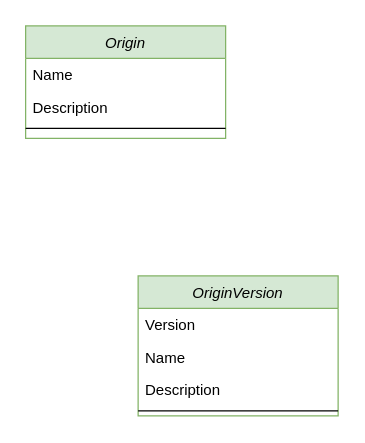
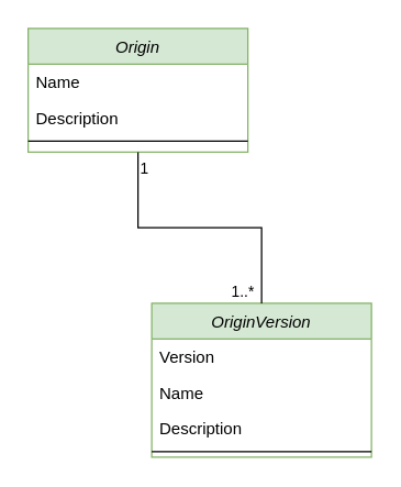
+ <mxCell id="11" value="" style="endArrow=none;html=1;edgeStyle=orthogonalEdgeStyle;rounded=0;exitX=0.5;exitY=1;exitDx=0;exitDy=0;entryX=0.5;entryY=0;entryDx=0;entryDy=0;" parent="1" source="2" target="6" edge="1"><mxGeometry relative="1" as="geometry"><mxPoint x="210" y="50" as="sourcePoint" /><mxPoint x="370" y="50" as="targetPoint" /></mxGeometry></mxCell>
+ <mxCell id="12" value="1" style="edgeLabel;resizable=0;html=1;align=left;verticalAlign=bottom;" parent="11" connectable="0" vertex="1"><mxGeometry x="-1" relative="1" as="geometry"><mxPoint y="20" as="offset" /></mxGeometry></mxCell>
+ <mxCell id="13" value="1..*" style="edgeLabel;resizable=0;html=1;align=right;verticalAlign=bottom;" parent="11" connectable="0" vertex="1"><mxGeometry x="1" relative="1" as="geometry"><mxPoint x="-5" as="offset" /></mxGeometry></mxCell>
